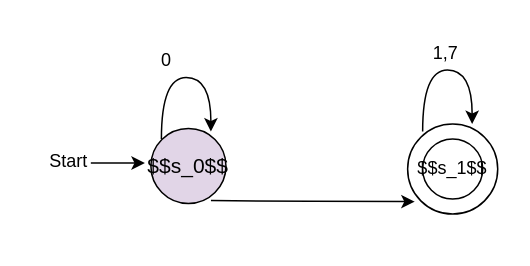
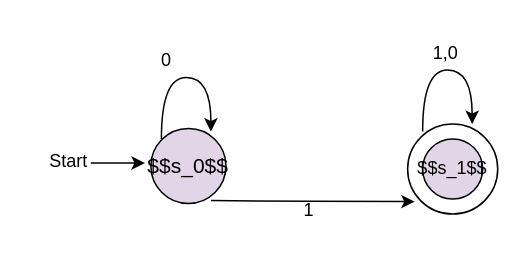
- <mxCell id="11" value="1,7" style="text;html=1;align=center;verticalAlign=middle;resizable=0;points=[];autosize=1;strokeColor=none;fillColor=none;" vertex="1" parent="1"><mxGeometry x="276" y="20" width="40" height="30" as="geometry" /></mxCell>
+ <mxCell id="11" value="1,0" style="text;html=1;align=center;verticalAlign=middle;resizable=0;points=[];autosize=1;strokeColor=none;fillColor=none;" vertex="1" parent="1"><mxGeometry x="276" y="20" width="40" height="30" as="geometry" /></mxCell>
- <mxCell id="6" value="$$s_1$$" style="ellipse;whiteSpace=wrap;html=1;aspect=fixed;" vertex="1" parent="1"><mxGeometry x="281" y="92" width="40" height="40" as="geometry" /></mxCell>
+ <mxCell id="6" value="$$s_1$$" style="ellipse;whiteSpace=wrap;html=1;aspect=fixed;fillColor=#e1d5e7;" vertex="1" parent="1"><mxGeometry x="281" y="92" width="40" height="40" as="geometry" /></mxCell>
+ <mxCell id="7" value="1" style="text;html=1;align=center;verticalAlign=middle;resizable=0;points=[];autosize=1;strokeColor=none;fillColor=none;" vertex="1" parent="1"><mxGeometry x="190" y="125" width="30" height="30" as="geometry" /></mxCell>
